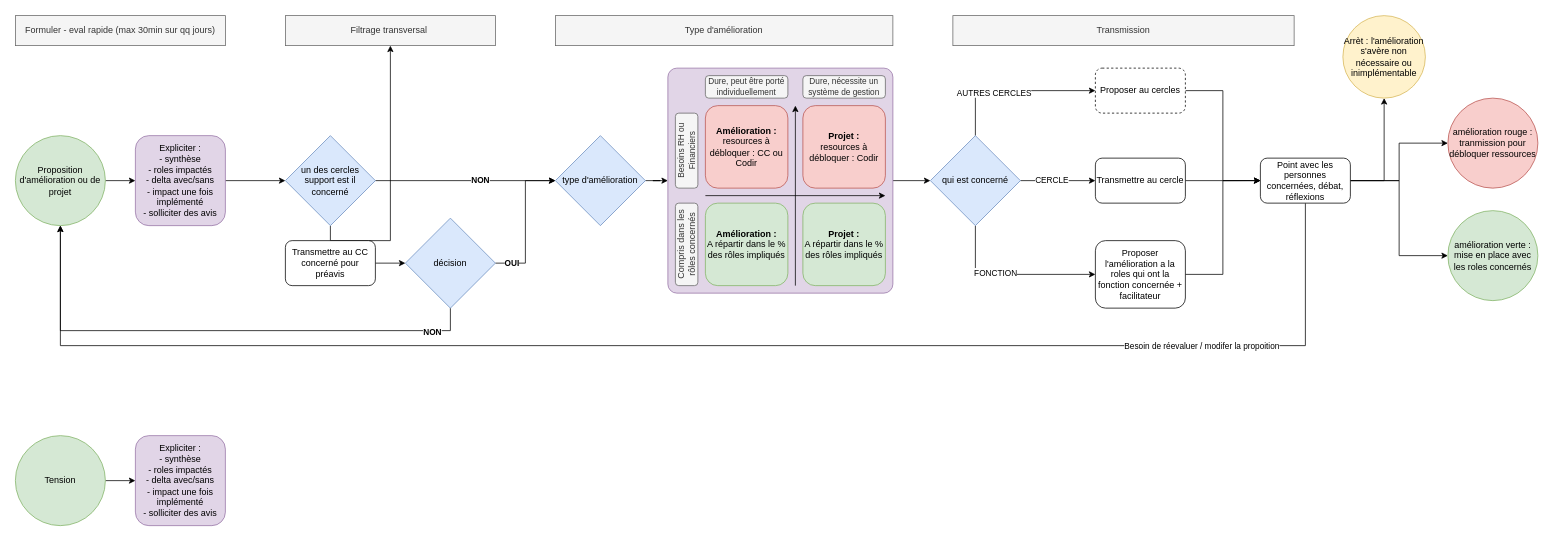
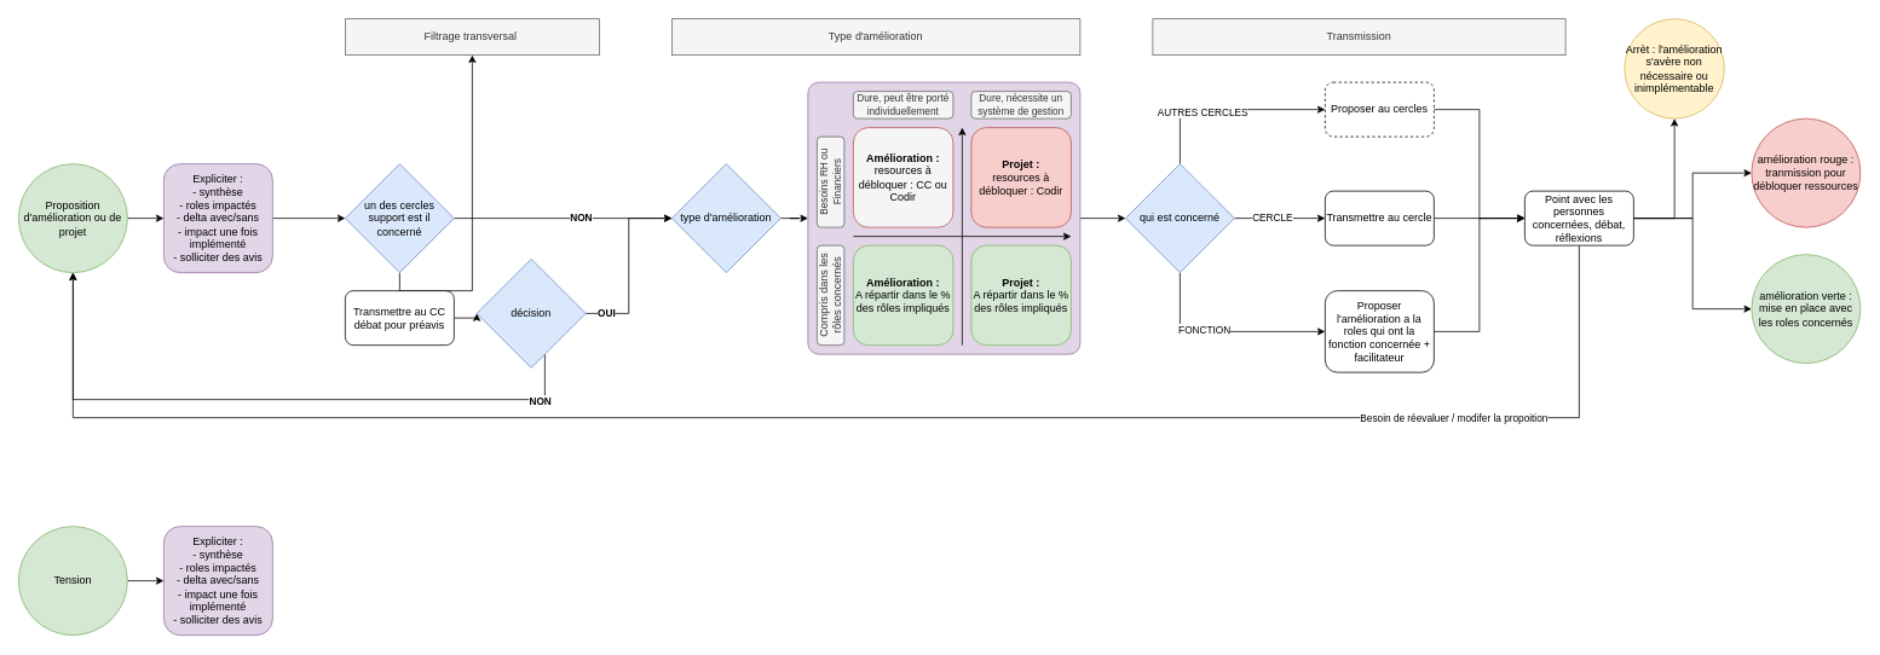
- <mxCell id="14" value="Formuler - eval rapide (max 30min sur qq jours)" style="rounded=0;whiteSpace=wrap;html=1;fillColor=#f5f5f5;fontColor=#333333;strokeColor=#666666;" parent="1" vertex="1"><mxGeometry x="20" y="20" width="280" height="40" as="geometry" /></mxCell>
- <mxCell id="36" value="&lt;b&gt;Amélioration :&lt;/b&gt;&lt;br&gt;resources à débloquer : CC ou Codir" style="rounded=1;whiteSpace=wrap;html=1;fillColor=#f8cecc;strokeColor=#b85450;" vertex="1" parent="1"><mxGeometry x="940" y="140" width="110" height="110" as="geometry" /></mxCell>
+ <mxCell id="36" value="&lt;b&gt;Amélioration :&lt;/b&gt;&lt;br&gt;resources à débloquer : CC ou Codir" style="rounded=1;whiteSpace=wrap;html=1;fillColor=#f5f5f5;strokeColor=#b85450;" vertex="1" parent="1"><mxGeometry x="940" y="140" width="110" height="110" as="geometry" /></mxCell>
- <mxCell id="13" value="Transmettre au CC concerné pour préavis" style="rounded=1;whiteSpace=wrap;html=1;" parent="1" vertex="1"><mxGeometry x="380" y="320" width="120" height="60" as="geometry" /></mxCell>
+ <mxCell id="13" value="Transmettre au CC débat pour préavis" style="rounded=1;whiteSpace=wrap;html=1;" parent="1" vertex="1"><mxGeometry x="380" y="320" width="120" height="60" as="geometry" /></mxCell>
- <mxCell id="23" value="décision" style="rhombus;whiteSpace=wrap;html=1;fillColor=#dae8fc;strokeColor=#6c8ebf;" vertex="1" parent="1"><mxGeometry x="540" y="290" width="120" height="120" as="geometry" /></mxCell>
+ <mxCell id="23" value="décision" style="rhombus;whiteSpace=wrap;html=1;fillColor=#dae8fc;strokeColor=#6c8ebf;" vertex="1" parent="1"><mxGeometry x="525" y="285" width="120" height="120" as="geometry" /></mxCell>
